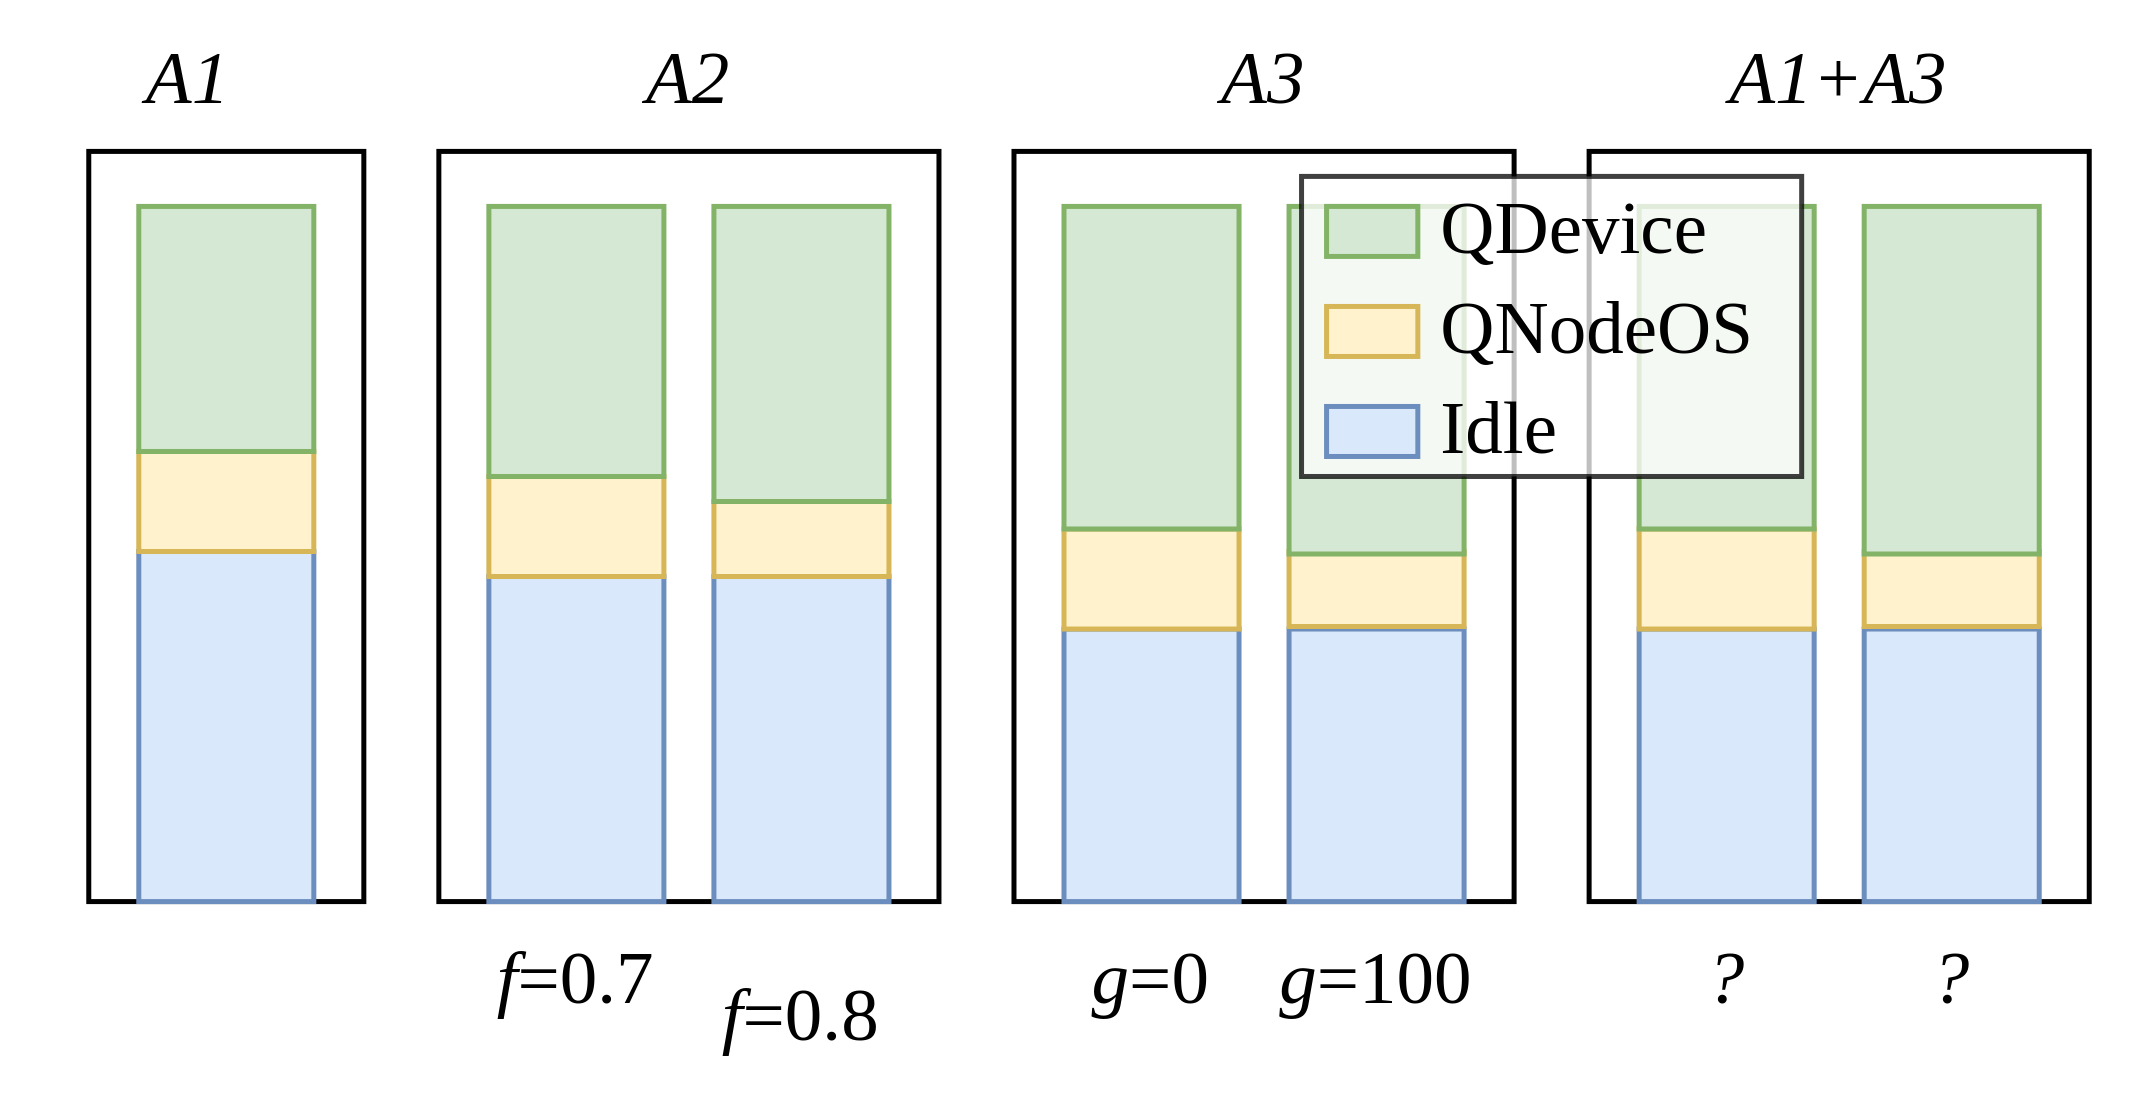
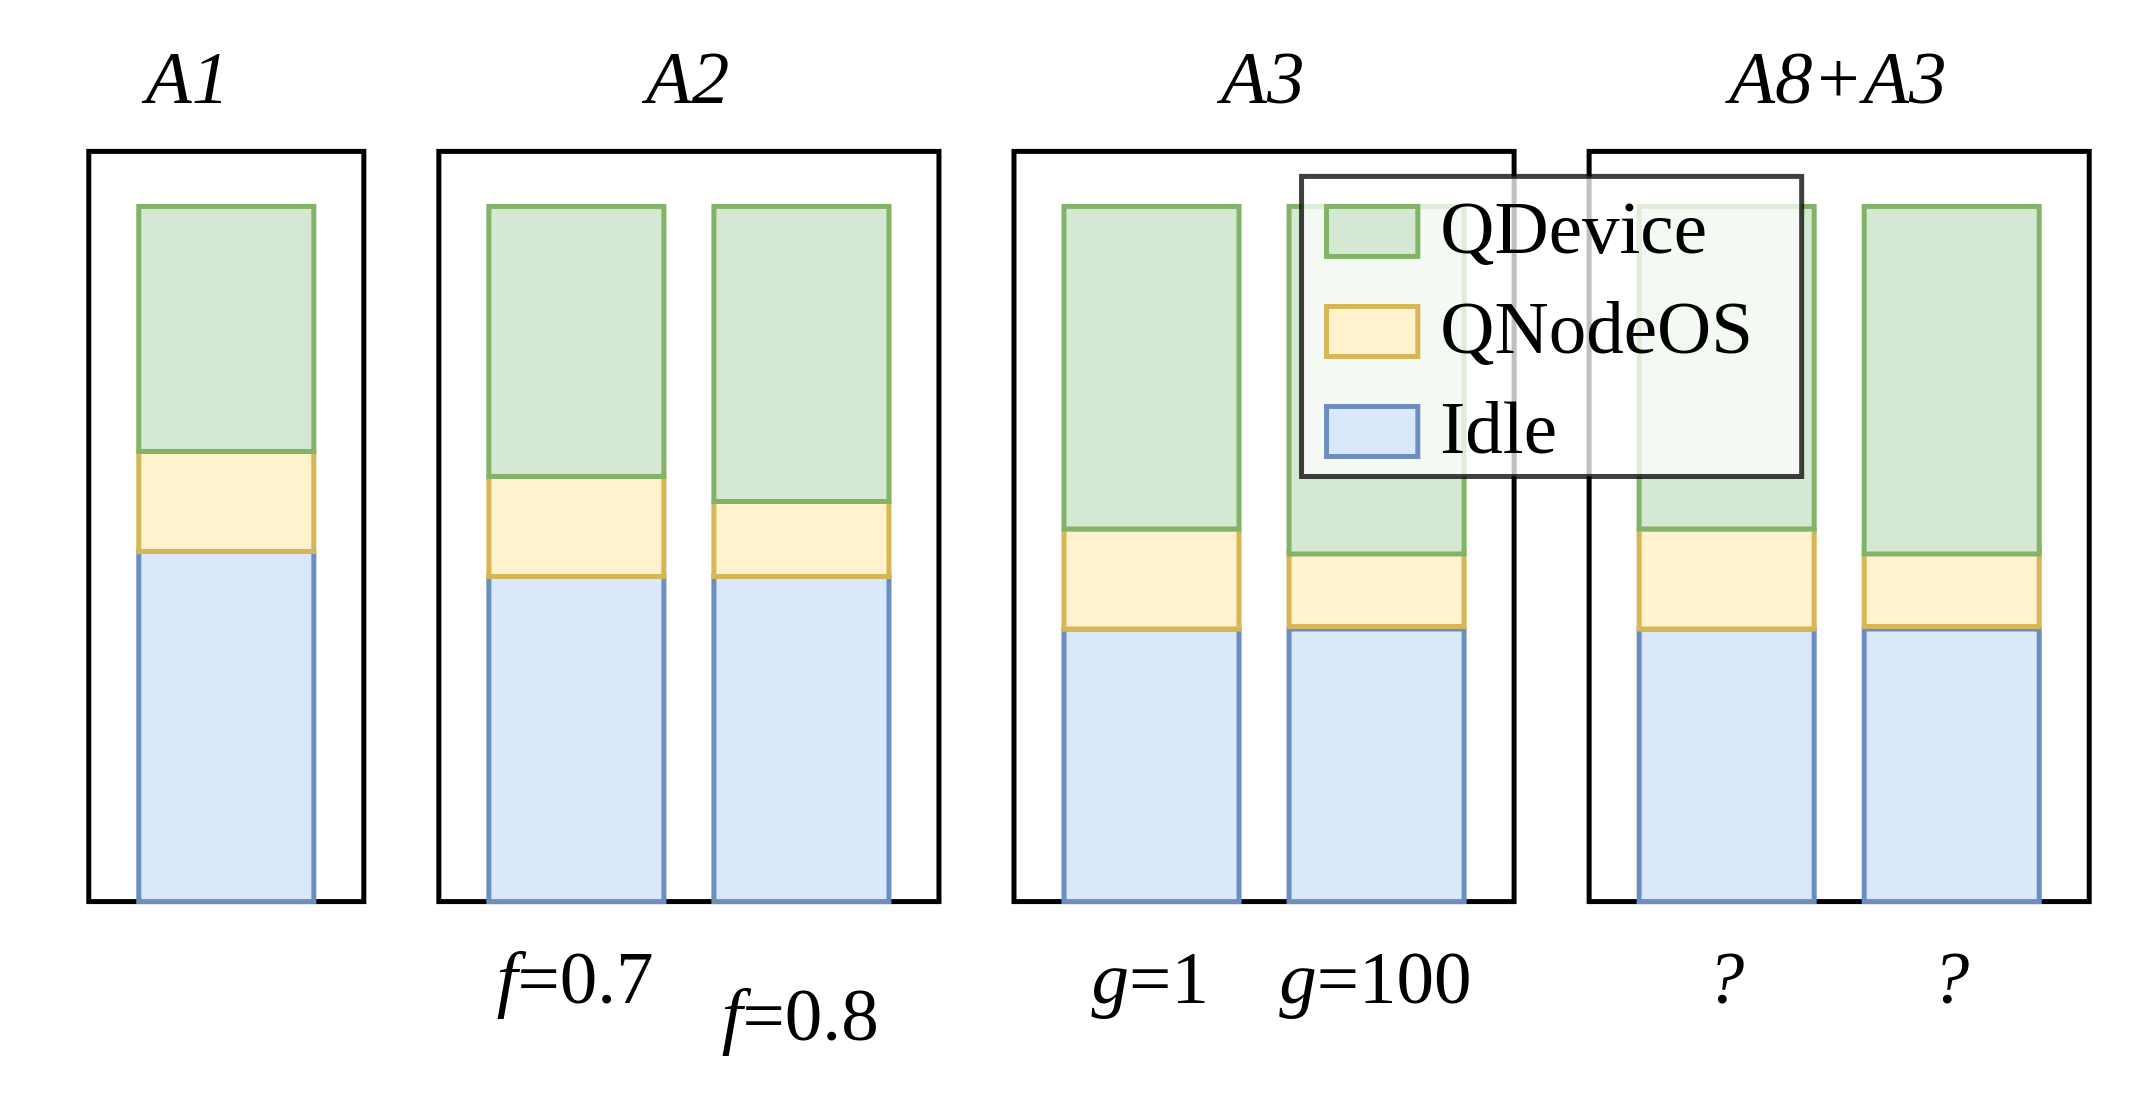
- <mxCell id="30" value="&lt;i&gt;A1+A3&lt;/i&gt;" style="text;html=1;strokeColor=none;fillColor=none;align=center;verticalAlign=middle;whiteSpace=wrap;rounded=0;fontSize=30;fontFamily=Times New Roman;" vertex="1" parent="1"><mxGeometry x="680" y="20" width="110" height="20" as="geometry" /></mxCell>
+ <mxCell id="30" value="&lt;i&gt;A8+A3&lt;/i&gt;" style="text;html=1;strokeColor=none;fillColor=none;align=center;verticalAlign=middle;whiteSpace=wrap;rounded=0;fontSize=30;fontFamily=Times New Roman;" vertex="1" parent="1"><mxGeometry x="680" y="20" width="110" height="20" as="geometry" /></mxCell>
- <mxCell id="33" value="&lt;i&gt;g&lt;/i&gt;=0" style="text;html=1;strokeColor=none;fillColor=none;align=center;verticalAlign=middle;whiteSpace=wrap;rounded=0;fontSize=30;fontFamily=Times New Roman;" vertex="1" parent="1"><mxGeometry x="425" y="380" width="70" height="20" as="geometry" /></mxCell>
+ <mxCell id="33" value="&lt;i&gt;g&lt;/i&gt;=1" style="text;html=1;strokeColor=none;fillColor=none;align=center;verticalAlign=middle;whiteSpace=wrap;rounded=0;fontSize=30;fontFamily=Times New Roman;" vertex="1" parent="1"><mxGeometry x="425" y="380" width="70" height="20" as="geometry" /></mxCell>
